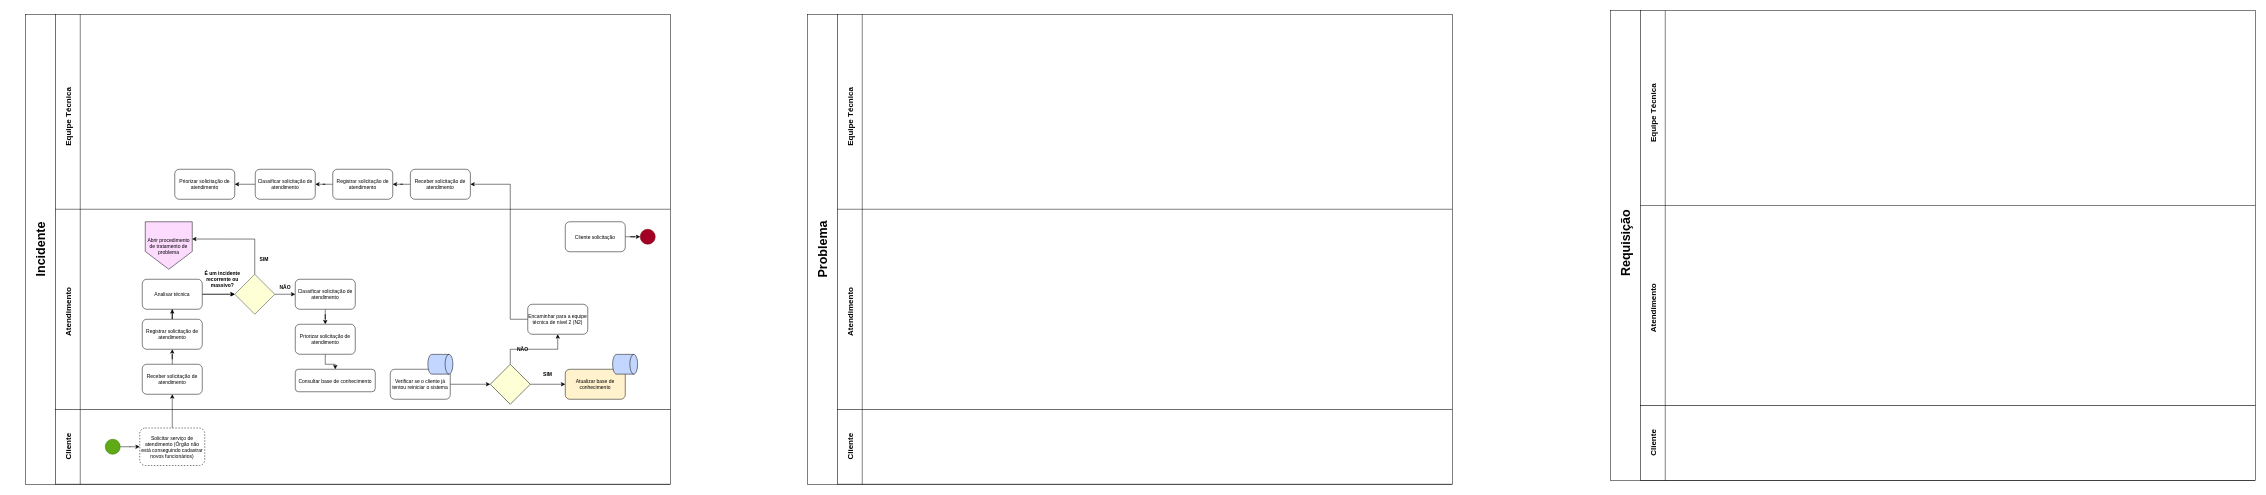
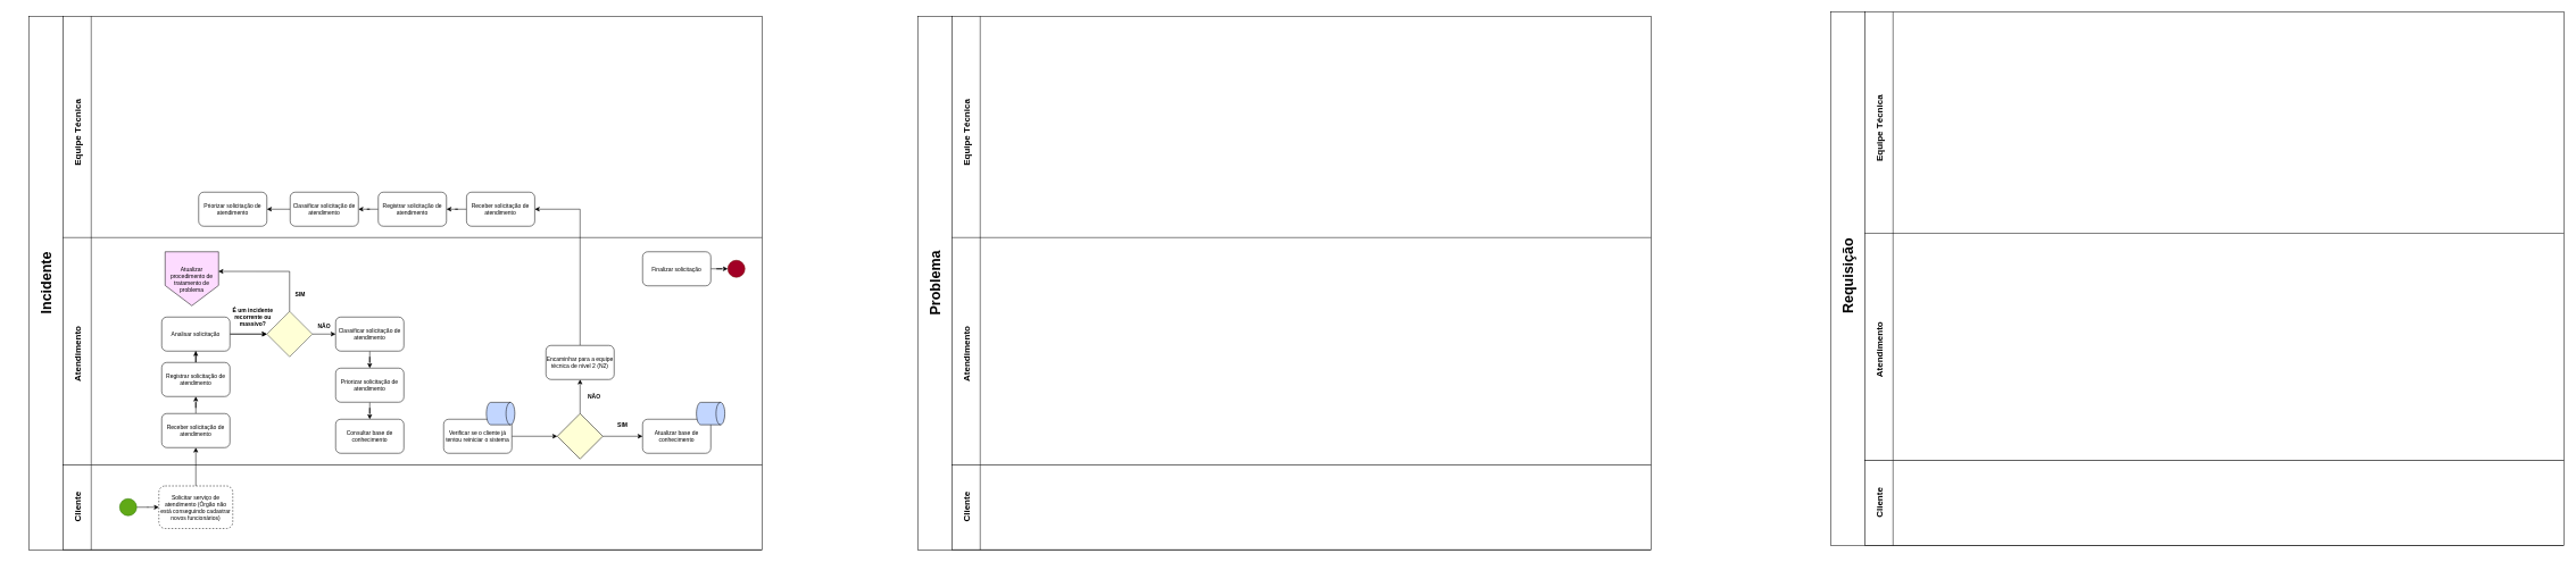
- <mxCell id="42" value="Cliente solicitação" style="rounded=1;whiteSpace=wrap;html=1;fontSize=10;" vertex="1" parent="1"><mxGeometry x="1130" y="443" width="120" height="60" as="geometry" /></mxCell>
+ <mxCell id="42" value="Finalizar solicitação" style="rounded=1;whiteSpace=wrap;html=1;fontSize=10;" vertex="1" parent="1"><mxGeometry x="1130" y="443" width="120" height="60" as="geometry" /></mxCell>
- <mxCell id="19" value="Abrir procedimento de tratamento de problema" style="shape=offPageConnector;whiteSpace=wrap;html=1;fontSize=10;fillColor=light-dark(#fddbff, #ededed);" vertex="1" parent="1"><mxGeometry x="290" y="443" width="94" height="95" as="geometry" /></mxCell>
+ <mxCell id="19" value="Atualizar procedimento de tratamento de problema" style="shape=offPageConnector;whiteSpace=wrap;html=1;fontSize=10;fillColor=light-dark(#fddbff, #ededed);" vertex="1" parent="1"><mxGeometry x="290" y="443" width="94" height="95" as="geometry" /></mxCell>
- <mxCell id="24" value="Analisar técnica" style="rounded=1;whiteSpace=wrap;html=1;fontSize=10;" vertex="1" parent="1"><mxGeometry x="284" y="558" width="120" height="60" as="geometry" /></mxCell>
+ <mxCell id="24" value="Analisar solicitação" style="rounded=1;whiteSpace=wrap;html=1;fontSize=10;" vertex="1" parent="1"><mxGeometry x="284" y="558" width="120" height="60" as="geometry" /></mxCell>
- <mxCell id="45" value="Encaminhar para a equipe técnica de nível 2 (N2)" style="rounded=1;whiteSpace=wrap;html=1;fontSize=10;" vertex="1" parent="1"><mxGeometry x="1055" y="608" width="120" height="60" as="geometry" /></mxCell>
+ <mxCell id="45" value="Encaminhar para a equipe técnica de nível 2 (N2)" style="rounded=1;whiteSpace=wrap;html=1;fontSize=10;" vertex="1" parent="1"><mxGeometry x="960" y="608" width="120" height="60" as="geometry" /></mxCell>
- <mxCell id="39" value="Consultar base de conhecimento" style="rounded=1;whiteSpace=wrap;html=1;fontSize=10;" vertex="1" parent="1"><mxGeometry x="590" y="738" width="160" height="45" as="geometry" /></mxCell>
+ <mxCell id="39" value="Consultar base de conhecimento" style="rounded=1;whiteSpace=wrap;html=1;fontSize=10;" vertex="1" parent="1"><mxGeometry x="590" y="738" width="120" height="60" as="geometry" /></mxCell>
- <mxCell id="38" value="Atualizar base de conhecimento" style="rounded=1;whiteSpace=wrap;html=1;fontSize=10;fillColor=#fff2cc;" vertex="1" parent="1"><mxGeometry x="1130" y="738" width="120" height="60" as="geometry" /></mxCell>
+ <mxCell id="38" value="Atualizar base de conhecimento" style="rounded=1;whiteSpace=wrap;html=1;fontSize=10;" vertex="1" parent="1"><mxGeometry x="1130" y="738" width="120" height="60" as="geometry" /></mxCell>
